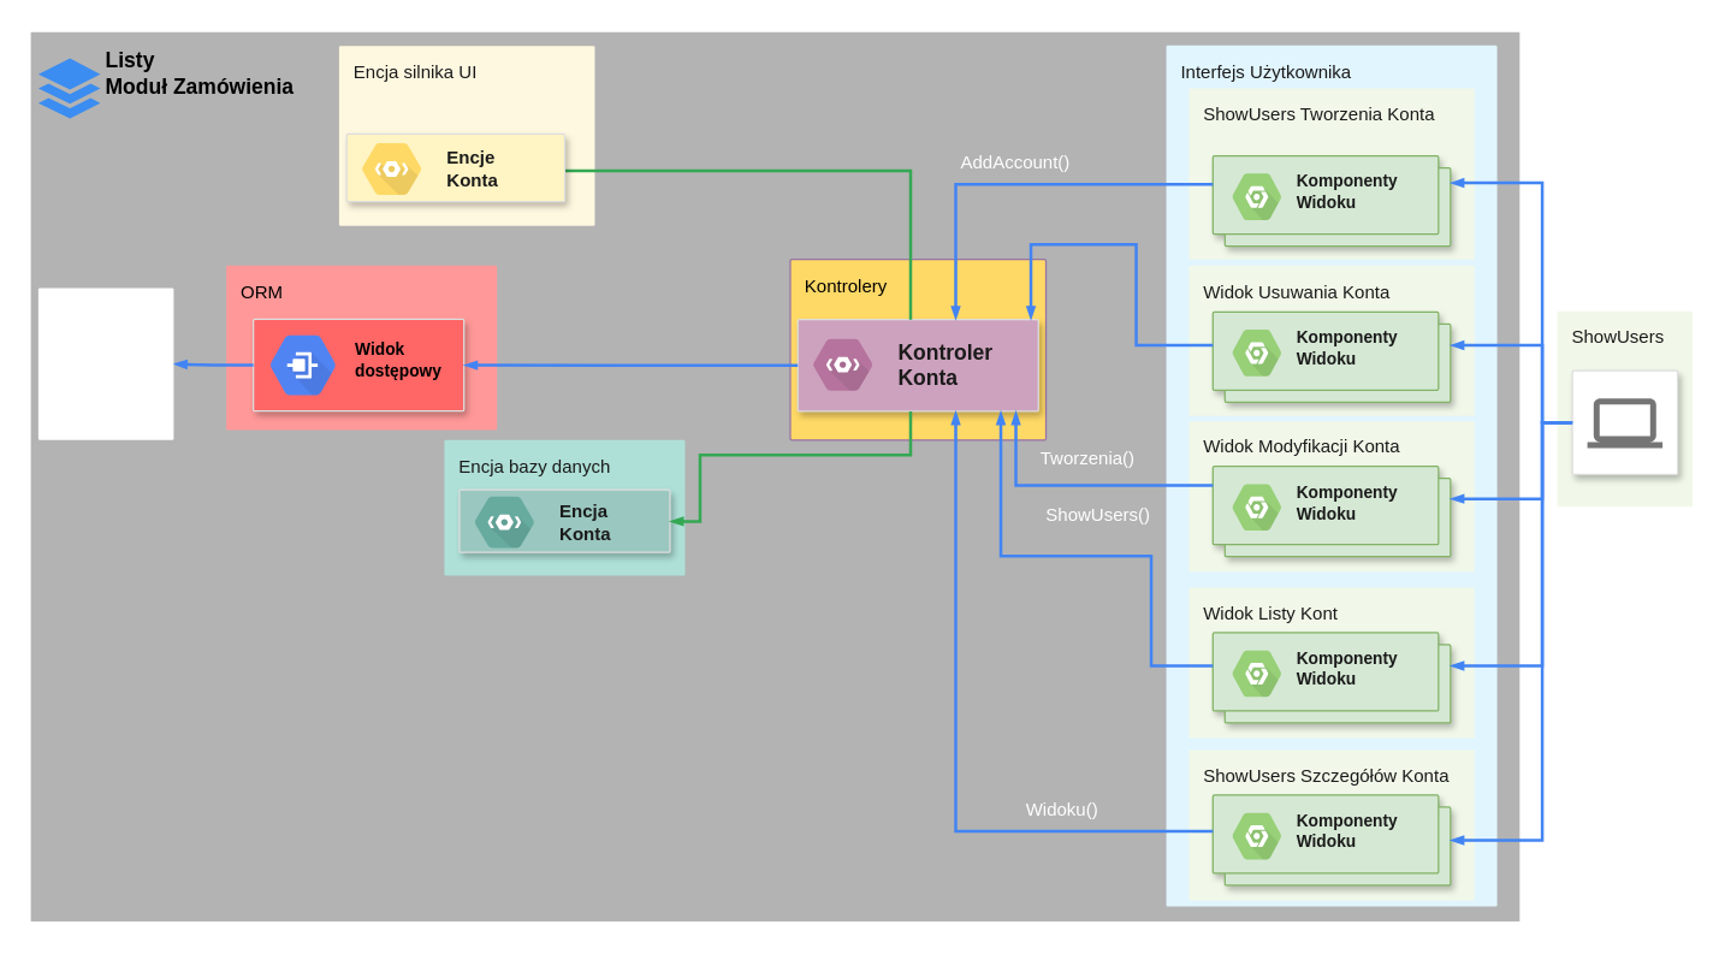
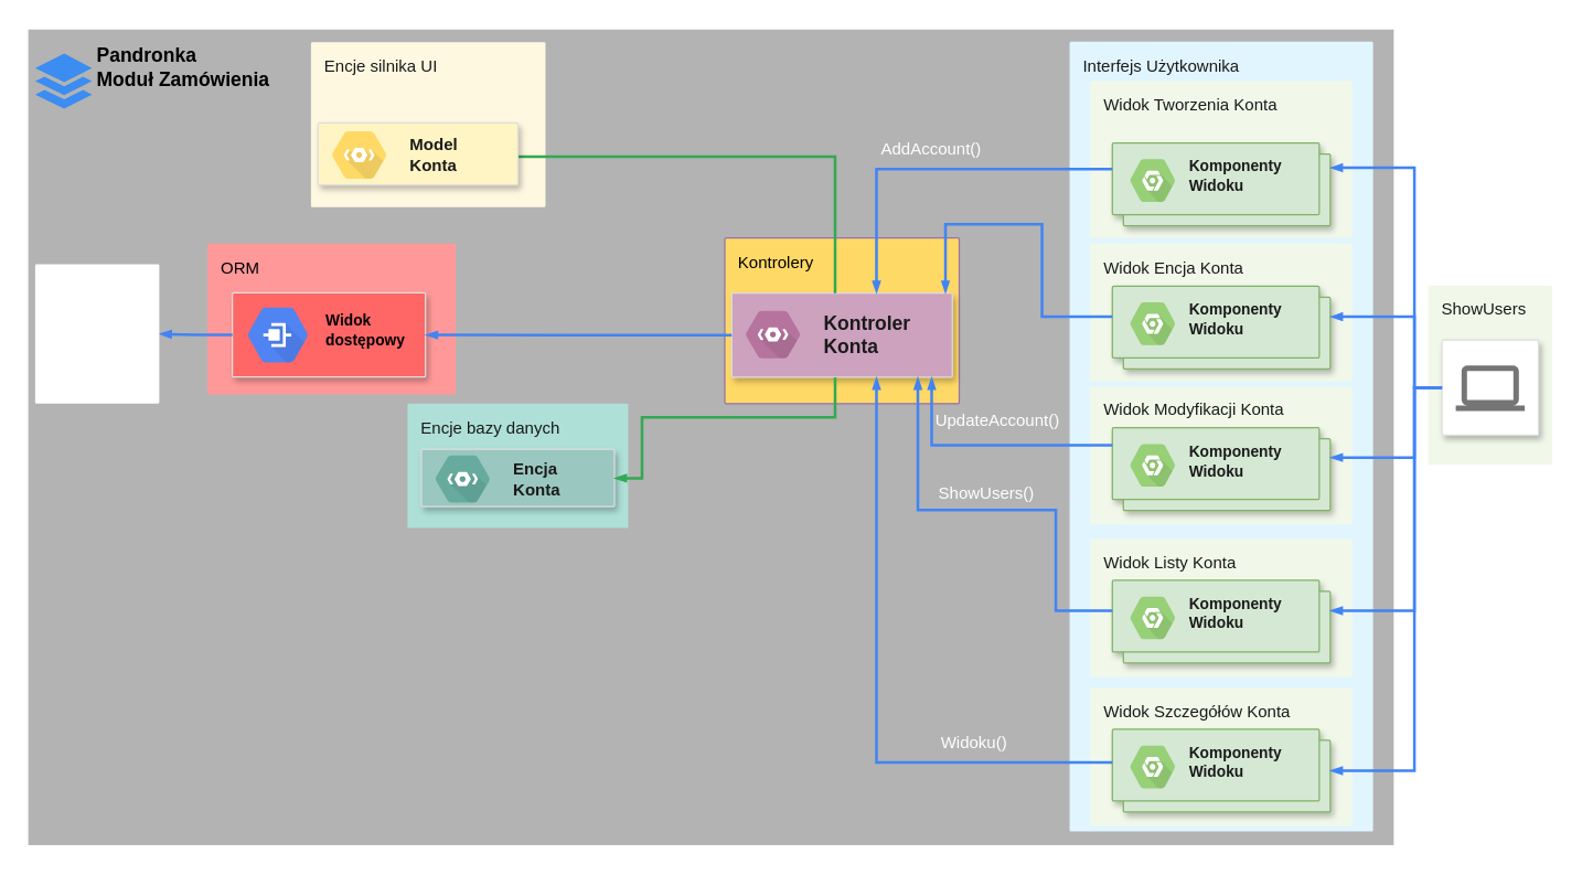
- <mxCell id="12" value="Encja silnika UI" style="points=[[0,0,0],[0.25,0,0],[0.5,0,0],[0.75,0,0],[1,0,0],[1,0.25,0],[1,0.5,0],[1,0.75,0],[1,1,0],[0.75,1,0],[0.5,1,0],[0.25,1,0],[0,1,0],[0,0.75,0],[0,0.5,0],[0,0.25,0]];rounded=1;absoluteArcSize=1;arcSize=2;html=1;strokeColor=none;gradientColor=none;shadow=0;dashed=0;fontSize=12;align=left;verticalAlign=top;spacing=10;spacingTop=-4;fillColor=#FFF8E1;fontColor=#1A1A1A;" vertex="1" parent="1"><mxGeometry x="225" y="30" width="170" height="119.5" as="geometry" /></mxCell>
+ <mxCell id="12" value="Encje silnika UI" style="points=[[0,0,0],[0.25,0,0],[0.5,0,0],[0.75,0,0],[1,0,0],[1,0.25,0],[1,0.5,0],[1,0.75,0],[1,1,0],[0.75,1,0],[0.5,1,0],[0.25,1,0],[0,1,0],[0,0.75,0],[0,0.5,0],[0,0.25,0]];rounded=1;absoluteArcSize=1;arcSize=2;html=1;strokeColor=none;gradientColor=none;shadow=0;dashed=0;fontSize=12;align=left;verticalAlign=top;spacing=10;spacingTop=-4;fillColor=#FFF8E1;fontColor=#1A1A1A;" vertex="1" parent="1"><mxGeometry x="225" y="30" width="170" height="119.5" as="geometry" /></mxCell>
- <mxCell id="2" value="&lt;div&gt;Listy&lt;/div&gt;&lt;div&gt;Moduł Zamówienia&lt;br&gt;&lt;/div&gt;" style="strokeColor=none;shadow=0;gradientColor=none;fontSize=14;align=left;spacing=10;9E9E9E;verticalAlign=top;spacingTop=-4;fontStyle=1;spacingLeft=40;html=1;fillColor=#B3B3B3;" vertex="1" parent="1"><mxGeometry x="20" y="20.75" width="990" height="591.25" as="geometry" /></mxCell>
+ <mxCell id="2" value="&lt;div&gt;Pandronka&lt;/div&gt;&lt;div&gt;Moduł Zamówienia&lt;br&gt;&lt;/div&gt;" style="strokeColor=none;shadow=0;gradientColor=none;fontSize=14;align=left;spacing=10;9E9E9E;verticalAlign=top;spacingTop=-4;fontStyle=1;spacingLeft=40;html=1;fillColor=#B3B3B3;" vertex="1" parent="1"><mxGeometry x="20" y="20.75" width="990" height="591.25" as="geometry" /></mxCell>
- <mxCell id="4" value="&lt;div&gt;ShowUsers Tworzenia Konta&lt;br&gt;&lt;/div&gt;" style="points=[[0,0,0],[0.25,0,0],[0.5,0,0],[0.75,0,0],[1,0,0],[1,0.25,0],[1,0.5,0],[1,0.75,0],[1,1,0],[0.75,1,0],[0.5,1,0],[0.25,1,0],[0,1,0],[0,0.75,0],[0,0.5,0],[0,0.25,0]];rounded=1;absoluteArcSize=1;arcSize=2;html=1;strokeColor=none;gradientColor=none;shadow=0;dashed=0;fontSize=12;align=left;verticalAlign=top;spacing=10;spacingTop=-4;fillColor=#F1F8E9;fontColor=#1A1A1A;" vertex="1" parent="1"><mxGeometry x="790" y="58.19" width="190" height="113.81" as="geometry" /></mxCell>
+ <mxCell id="4" value="&lt;div&gt;Widok Tworzenia Konta&lt;br&gt;&lt;/div&gt;" style="points=[[0,0,0],[0.25,0,0],[0.5,0,0],[0.75,0,0],[1,0,0],[1,0.25,0],[1,0.5,0],[1,0.75,0],[1,1,0],[0.75,1,0],[0.5,1,0],[0.25,1,0],[0,1,0],[0,0.75,0],[0,0.5,0],[0,0.25,0]];rounded=1;absoluteArcSize=1;arcSize=2;html=1;strokeColor=none;gradientColor=none;shadow=0;dashed=0;fontSize=12;align=left;verticalAlign=top;spacing=10;spacingTop=-4;fillColor=#F1F8E9;fontColor=#1A1A1A;" vertex="1" parent="1"><mxGeometry x="790" y="58.19" width="190" height="113.81" as="geometry" /></mxCell>
- <mxCell id="27" value="&lt;div&gt;Encje&lt;/div&gt;&lt;div&gt;Konta&lt;br&gt;&lt;/div&gt;" style="dashed=0;connectable=0;html=1;strokeColor=none;shape=mxgraph.gcp2.hexIcon;prIcon=cloud_tools_for_powershell;part=1;labelPosition=right;verticalLabelPosition=middle;align=left;verticalAlign=middle;spacingLeft=5;fontSize=12;fontStyle=1;fillColor=#FFD966;fontColor=#1A1A1A;" vertex="1" parent="1"><mxGeometry x="230" y="86.5" width="60" height="50.5" as="geometry" /></mxCell>
+ <mxCell id="27" value="&lt;div&gt;Model&lt;/div&gt;&lt;div&gt;Konta&lt;br&gt;&lt;/div&gt;" style="dashed=0;connectable=0;html=1;strokeColor=none;shape=mxgraph.gcp2.hexIcon;prIcon=cloud_tools_for_powershell;part=1;labelPosition=right;verticalLabelPosition=middle;align=left;verticalAlign=middle;spacingLeft=5;fontSize=12;fontStyle=1;fillColor=#FFD966;fontColor=#1A1A1A;" vertex="1" parent="1"><mxGeometry x="230" y="86.5" width="60" height="50.5" as="geometry" /></mxCell>
- <mxCell id="30" value="&lt;div&gt;Widok Usuwania Konta&lt;br&gt;&lt;/div&gt;" style="points=[[0,0,0],[0.25,0,0],[0.5,0,0],[0.75,0,0],[1,0,0],[1,0.25,0],[1,0.5,0],[1,0.75,0],[1,1,0],[0.75,1,0],[0.5,1,0],[0.25,1,0],[0,1,0],[0,0.75,0],[0,0.5,0],[0,0.25,0]];rounded=1;absoluteArcSize=1;arcSize=2;html=1;strokeColor=none;gradientColor=none;shadow=0;dashed=0;fontSize=12;align=left;verticalAlign=top;spacing=10;spacingTop=-4;fillColor=#F1F8E9;fontColor=#1A1A1A;" vertex="1" parent="1"><mxGeometry x="790" y="176" width="190" height="100" as="geometry" /></mxCell>
+ <mxCell id="30" value="&lt;div&gt;Widok Encja Konta&lt;br&gt;&lt;/div&gt;" style="points=[[0,0,0],[0.25,0,0],[0.5,0,0],[0.75,0,0],[1,0,0],[1,0.25,0],[1,0.5,0],[1,0.75,0],[1,1,0],[0.75,1,0],[0.5,1,0],[0.25,1,0],[0,1,0],[0,0.75,0],[0,0.5,0],[0,0.25,0]];rounded=1;absoluteArcSize=1;arcSize=2;html=1;strokeColor=none;gradientColor=none;shadow=0;dashed=0;fontSize=12;align=left;verticalAlign=top;spacing=10;spacingTop=-4;fillColor=#F1F8E9;fontColor=#1A1A1A;" vertex="1" parent="1"><mxGeometry x="790" y="176" width="190" height="100" as="geometry" /></mxCell>
- <mxCell id="42" value="&lt;font color=&quot;#FFFFFF&quot;&gt;Tworzenia()&lt;/font&gt;" style="text;html=1;align=center;verticalAlign=middle;whiteSpace=wrap;rounded=0;" vertex="1" parent="1"><mxGeometry x="703" y="294.81" width="40" height="20" as="geometry" /></mxCell>
+ <mxCell id="42" value="&lt;font color=&quot;#FFFFFF&quot;&gt;UpdateAccount()&lt;/font&gt;" style="text;html=1;align=center;verticalAlign=middle;whiteSpace=wrap;rounded=0;" vertex="1" parent="1"><mxGeometry x="703" y="294.81" width="40" height="20" as="geometry" /></mxCell>
- <mxCell id="13" value="Encja bazy danych" style="points=[[0,0,0],[0.25,0,0],[0.5,0,0],[0.75,0,0],[1,0,0],[1,0.25,0],[1,0.5,0],[1,0.75,0],[1,1,0],[0.75,1,0],[0.5,1,0],[0.25,1,0],[0,1,0],[0,0.75,0],[0,0.5,0],[0,0.25,0]];rounded=1;absoluteArcSize=1;arcSize=2;html=1;strokeColor=none;gradientColor=none;shadow=0;dashed=0;fontSize=12;align=left;verticalAlign=top;spacing=10;spacingTop=-4;fontColor=#1A1A1A;fillColor=#AEE0D7;" vertex="1" parent="1"><mxGeometry x="295" y="291.87" width="160" height="90.13" as="geometry" /></mxCell>
+ <mxCell id="13" value="Encje bazy danych" style="points=[[0,0,0],[0.25,0,0],[0.5,0,0],[0.75,0,0],[1,0,0],[1,0.25,0],[1,0.5,0],[1,0.75,0],[1,1,0],[0.75,1,0],[0.5,1,0],[0.25,1,0],[0,1,0],[0,0.75,0],[0,0.5,0],[0,0.25,0]];rounded=1;absoluteArcSize=1;arcSize=2;html=1;strokeColor=none;gradientColor=none;shadow=0;dashed=0;fontSize=12;align=left;verticalAlign=top;spacing=10;spacingTop=-4;fontColor=#1A1A1A;fillColor=#AEE0D7;" vertex="1" parent="1"><mxGeometry x="295" y="291.87" width="160" height="90.13" as="geometry" /></mxCell>
- <mxCell id="44" value="ShowUsers()" style="text;html=1;align=center;verticalAlign=middle;whiteSpace=wrap;rounded=0;fontColor=#FFFFFF;" vertex="1" parent="1"><mxGeometry x="710" y="331.62" width="40" height="20" as="geometry" /></mxCell>
+ <mxCell id="44" value="ShowUsers()" style="text;html=1;align=center;verticalAlign=middle;whiteSpace=wrap;rounded=0;fontColor=#FFFFFF;" vertex="1" parent="1"><mxGeometry x="695" y="346.62" width="40" height="20" as="geometry" /></mxCell>
- <mxCell id="38" value="Widok Listy Kont" style="points=[[0,0,0],[0.25,0,0],[0.5,0,0],[0.75,0,0],[1,0,0],[1,0.25,0],[1,0.5,0],[1,0.75,0],[1,1,0],[0.75,1,0],[0.5,1,0],[0.25,1,0],[0,1,0],[0,0.75,0],[0,0.5,0],[0,0.25,0]];rounded=1;absoluteArcSize=1;arcSize=2;html=1;strokeColor=none;gradientColor=none;shadow=0;dashed=0;fontSize=12;align=left;verticalAlign=top;spacing=10;spacingTop=-4;fillColor=#F1F8E9;fontColor=#1A1A1A;" vertex="1" parent="1"><mxGeometry x="790" y="390.04" width="190" height="100" as="geometry" /></mxCell>
+ <mxCell id="38" value="Widok Listy Konta" style="points=[[0,0,0],[0.25,0,0],[0.5,0,0],[0.75,0,0],[1,0,0],[1,0.25,0],[1,0.5,0],[1,0.75,0],[1,1,0],[0.75,1,0],[0.5,1,0],[0.25,1,0],[0,1,0],[0,0.75,0],[0,0.5,0],[0,0.25,0]];rounded=1;absoluteArcSize=1;arcSize=2;html=1;strokeColor=none;gradientColor=none;shadow=0;dashed=0;fontSize=12;align=left;verticalAlign=top;spacing=10;spacingTop=-4;fillColor=#F1F8E9;fontColor=#1A1A1A;" vertex="1" parent="1"><mxGeometry x="790" y="390.04" width="190" height="100" as="geometry" /></mxCell>
- <mxCell id="48" value="ShowUsers Szczegółów Konta" style="points=[[0,0,0],[0.25,0,0],[0.5,0,0],[0.75,0,0],[1,0,0],[1,0.25,0],[1,0.5,0],[1,0.75,0],[1,1,0],[0.75,1,0],[0.5,1,0],[0.25,1,0],[0,1,0],[0,0.75,0],[0,0.5,0],[0,0.25,0]];rounded=1;absoluteArcSize=1;arcSize=2;html=1;strokeColor=none;gradientColor=none;shadow=0;dashed=0;fontSize=12;align=left;verticalAlign=top;spacing=10;spacingTop=-4;fillColor=#F1F8E9;fontColor=#1A1A1A;" vertex="1" parent="1"><mxGeometry x="790" y="498.04" width="190" height="100" as="geometry" /></mxCell>
+ <mxCell id="48" value="Widok Szczegółów Konta" style="points=[[0,0,0],[0.25,0,0],[0.5,0,0],[0.75,0,0],[1,0,0],[1,0.25,0],[1,0.5,0],[1,0.75,0],[1,1,0],[0.75,1,0],[0.5,1,0],[0.25,1,0],[0,1,0],[0,0.75,0],[0,0.5,0],[0,0.25,0]];rounded=1;absoluteArcSize=1;arcSize=2;html=1;strokeColor=none;gradientColor=none;shadow=0;dashed=0;fontSize=12;align=left;verticalAlign=top;spacing=10;spacingTop=-4;fillColor=#F1F8E9;fontColor=#1A1A1A;" vertex="1" parent="1"><mxGeometry x="790" y="498.04" width="190" height="100" as="geometry" /></mxCell>
